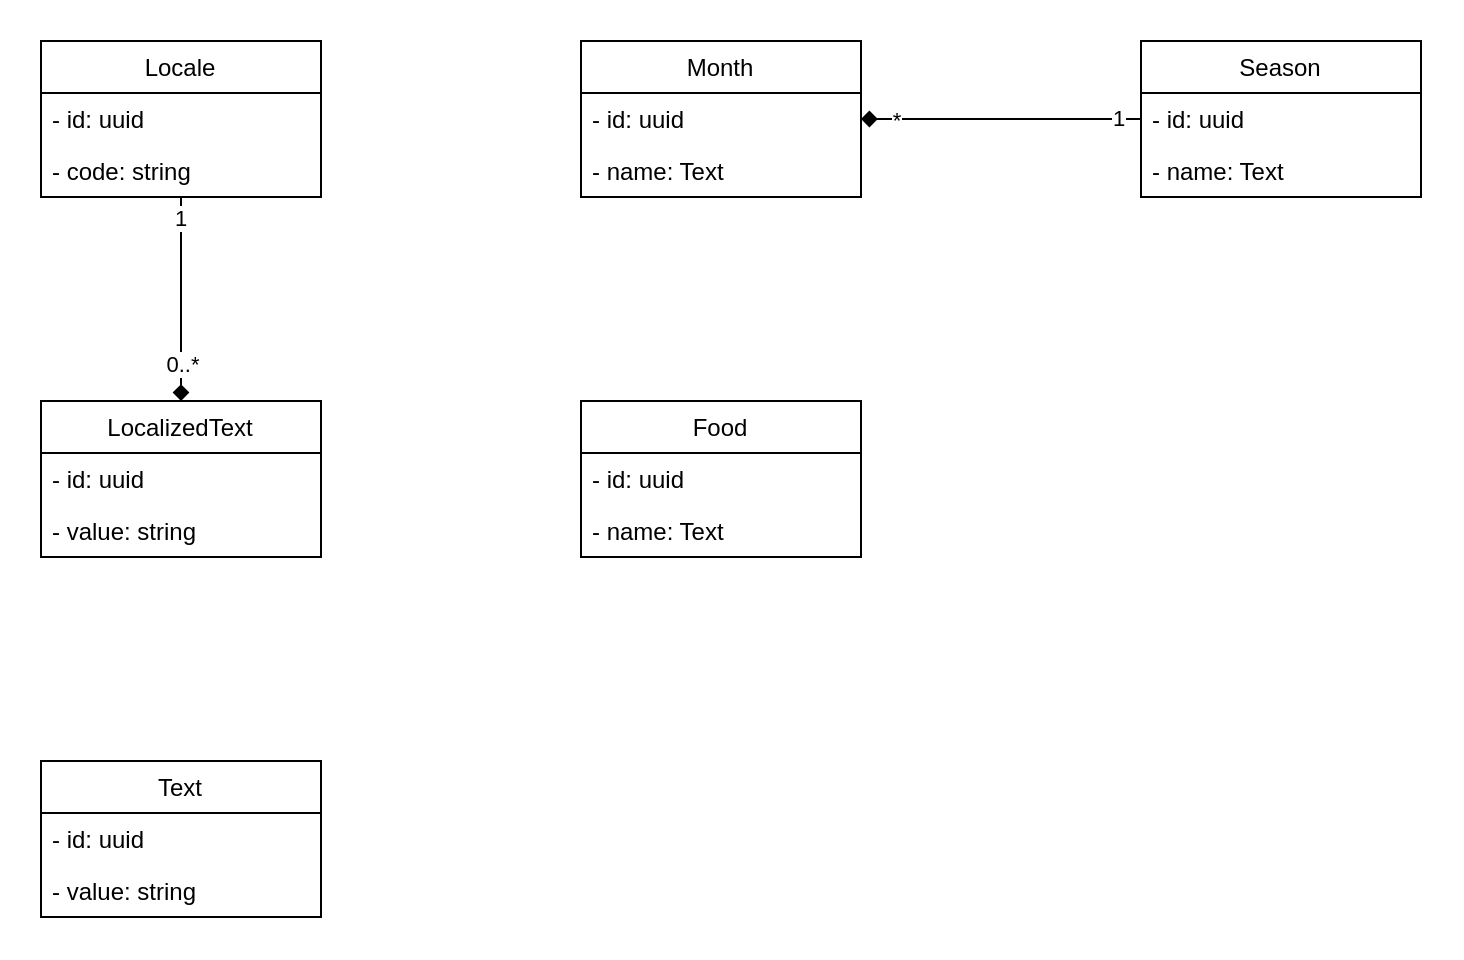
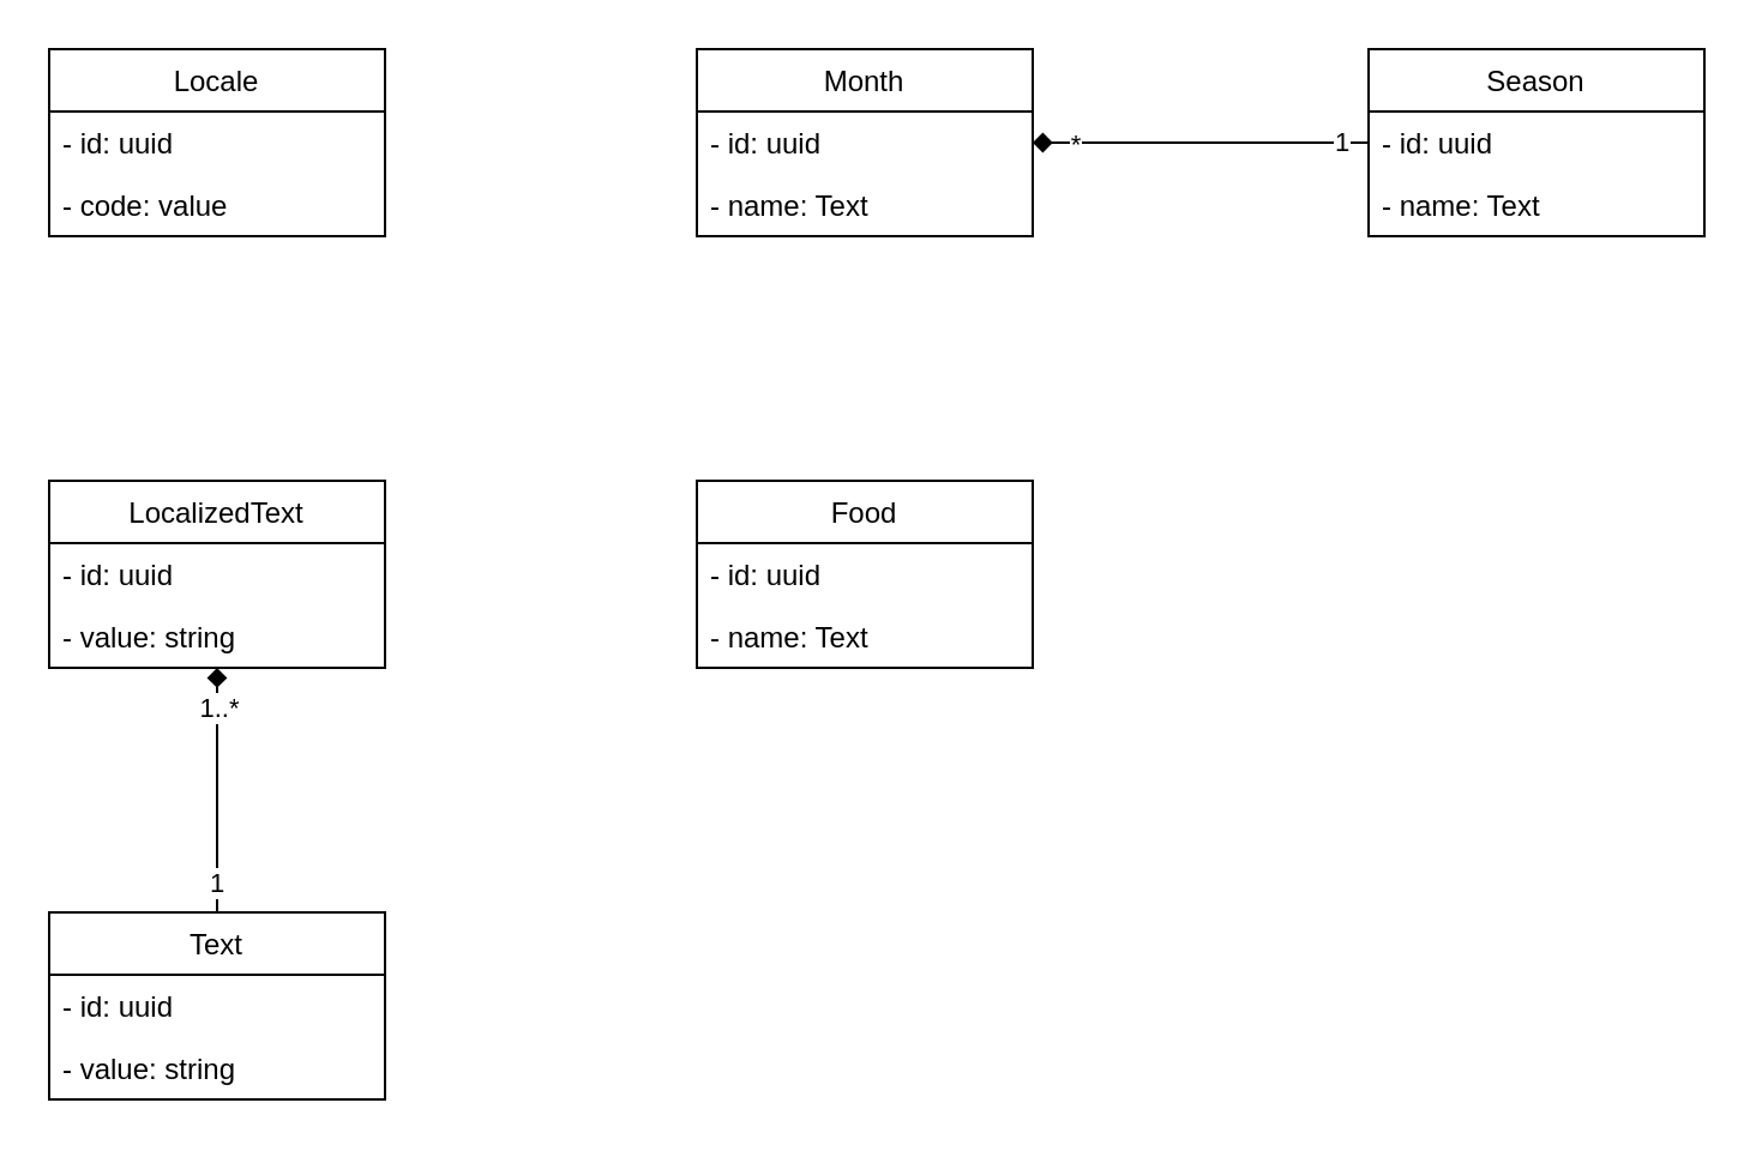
- <mxCell id="19" value="- code: string" style="text;strokeColor=none;fillColor=none;align=left;verticalAlign=top;spacingLeft=4;spacingRight=4;overflow=hidden;rotatable=0;points=[[0,0.5],[1,0.5]];portConstraint=eastwest;" vertex="1" parent="17"><mxGeometry y="52" width="140" height="26" as="geometry" /></mxCell>
+ <mxCell id="19" value="- code: value" style="text;strokeColor=none;fillColor=none;align=left;verticalAlign=top;spacingLeft=4;spacingRight=4;overflow=hidden;rotatable=0;points=[[0,0.5],[1,0.5]];portConstraint=eastwest;" vertex="1" parent="17"><mxGeometry y="52" width="140" height="26" as="geometry" /></mxCell>
- <mxCell id="14" style="edgeStyle=orthogonalEdgeStyle;rounded=0;orthogonalLoop=1;jettySize=auto;html=1;startArrow=none;startFill=0;endArrow=diamond;endFill=1;" edge="1" parent="1" source="17" target="23"><mxGeometry relative="1" as="geometry" /></mxCell>
- <mxCell id="15" value="1" style="edgeLabel;html=1;align=center;verticalAlign=middle;resizable=0;points=[];" vertex="1" connectable="0" parent="14"><mxGeometry x="-0.812" y="-1" relative="1" as="geometry"><mxPoint as="offset" /></mxGeometry></mxCell>
- <mxCell id="16" value="0..*" style="edgeLabel;html=1;align=center;verticalAlign=middle;resizable=0;points=[];" vertex="1" connectable="0" parent="14"><mxGeometry x="0.626" relative="1" as="geometry"><mxPoint as="offset" /></mxGeometry></mxCell>
+ <mxCell id="20" style="edgeStyle=orthogonalEdgeStyle;rounded=0;orthogonalLoop=1;jettySize=auto;html=1;entryX=0.5;entryY=0;entryDx=0;entryDy=0;startArrow=diamond;startFill=1;endArrow=none;endFill=0;" edge="1" parent="1" source="23" target="26"><mxGeometry relative="1" as="geometry" /></mxCell>
+ <mxCell id="21" value="1..*" style="edgeLabel;html=1;align=center;verticalAlign=middle;resizable=0;points=[];" vertex="1" connectable="0" parent="20"><mxGeometry x="-0.682" relative="1" as="geometry"><mxPoint as="offset" /></mxGeometry></mxCell>
+ <mxCell id="22" value="1" style="edgeLabel;html=1;align=center;verticalAlign=middle;resizable=0;points=[];" vertex="1" connectable="0" parent="20"><mxGeometry x="0.753" y="-1" relative="1" as="geometry"><mxPoint as="offset" /></mxGeometry></mxCell>
